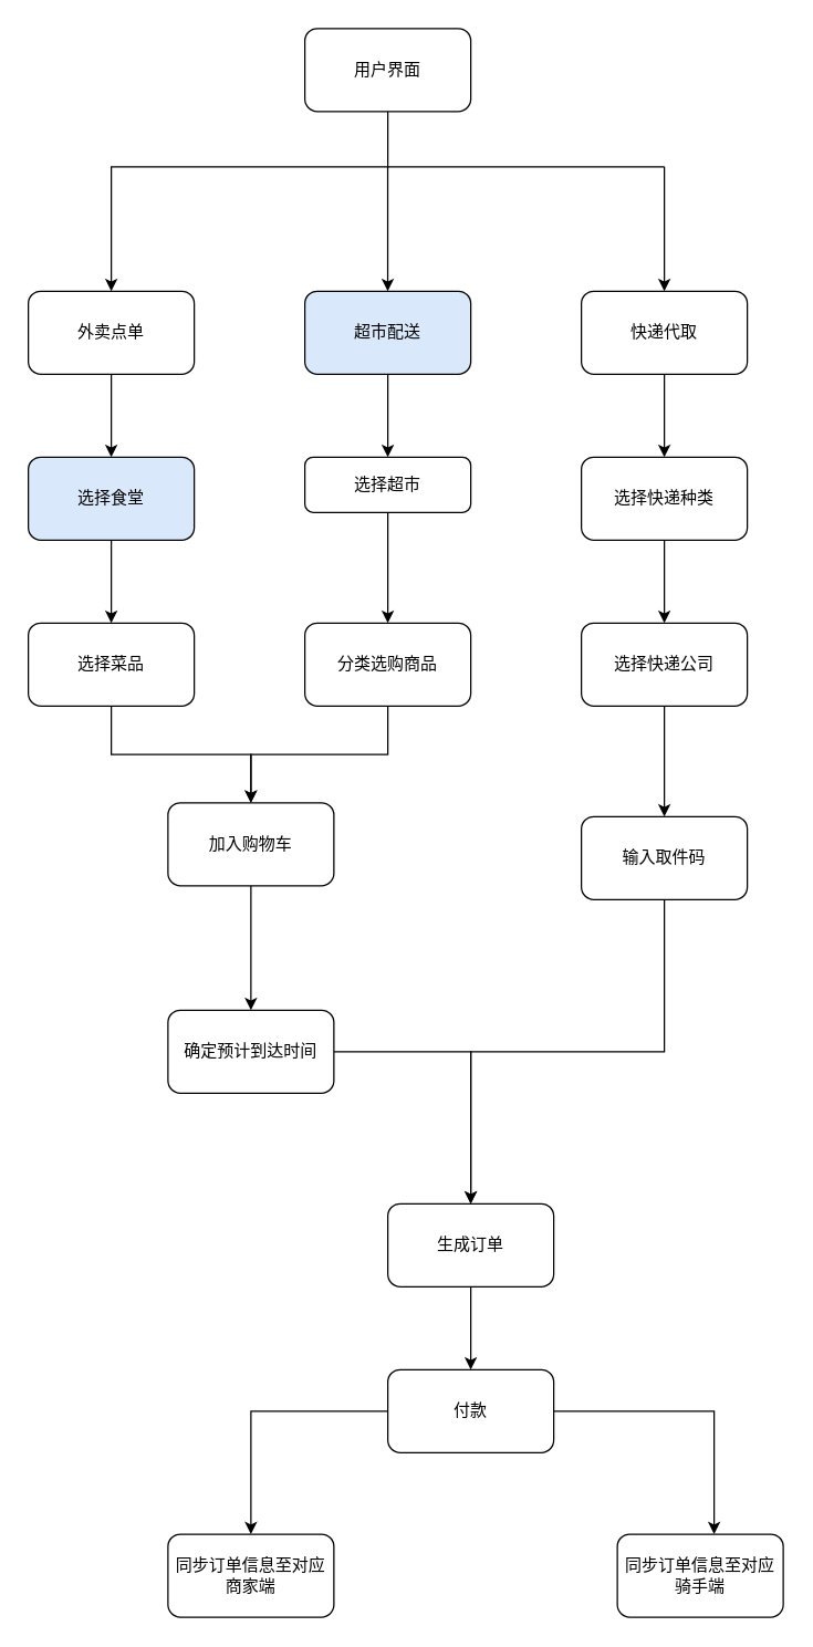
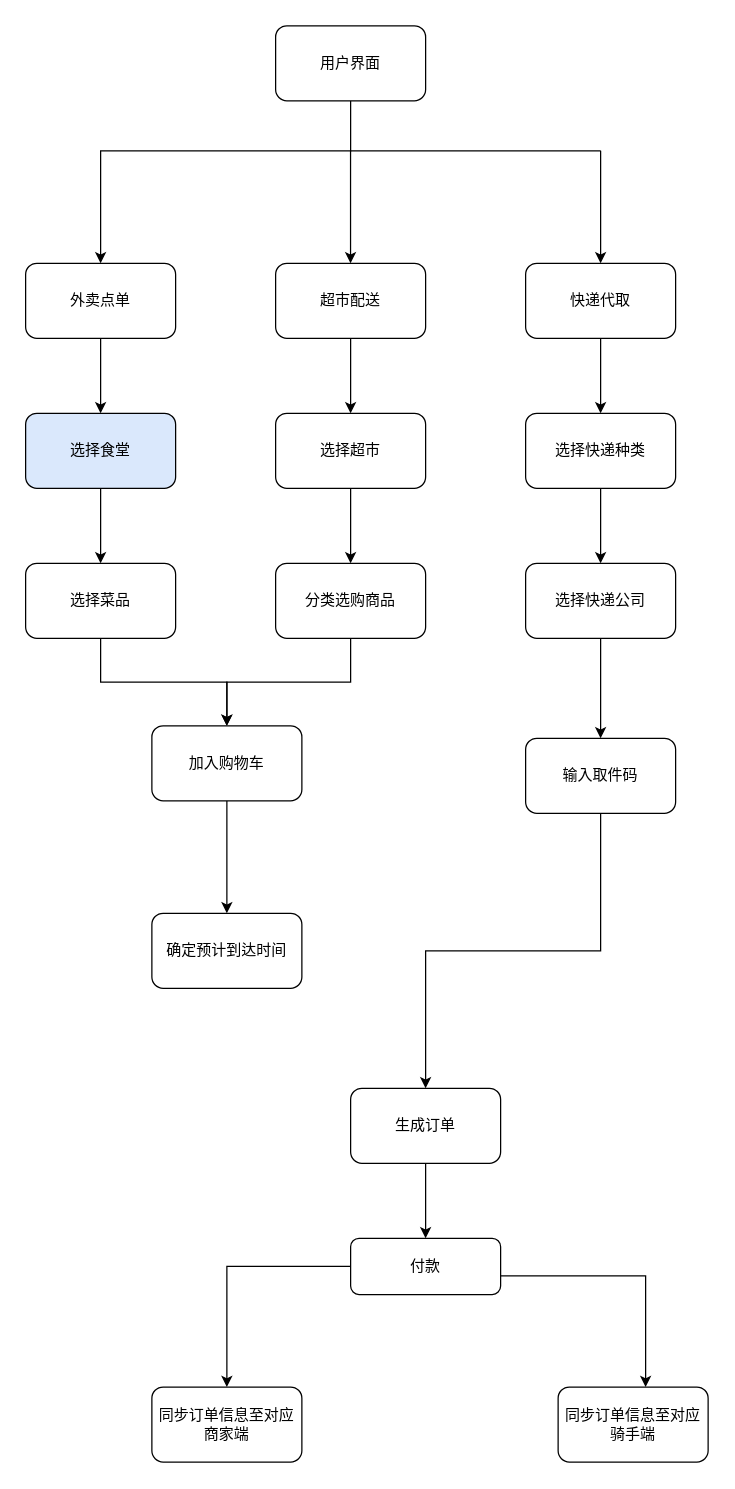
- <mxCell id="10" value="超市配送" style="rounded=1;whiteSpace=wrap;html=1;fillColor=#dae8fc;" parent="1" vertex="1"><mxGeometry x="220" y="210" width="120" height="60" as="geometry" /></mxCell>
+ <mxCell id="10" value="超市配送" style="rounded=1;whiteSpace=wrap;html=1;" parent="1" vertex="1"><mxGeometry x="220" y="210" width="120" height="60" as="geometry" /></mxCell>
- <mxCell id="20" value="选择超市" style="rounded=1;whiteSpace=wrap;html=1;" parent="1" vertex="1"><mxGeometry x="220" y="330" width="120" height="40" as="geometry" /></mxCell>
+ <mxCell id="20" value="选择超市" style="rounded=1;whiteSpace=wrap;html=1;" parent="1" vertex="1"><mxGeometry x="220" y="330" width="120" height="60" as="geometry" /></mxCell>
- <mxCell id="17" value="" style="edgeStyle=orthogonalEdgeStyle;rounded=0;orthogonalLoop=1;jettySize=auto;html=1;" parent="1" source="18" target="27" edge="1"><mxGeometry relative="1" as="geometry" /></mxCell>
- <mxCell id="30" value="付款" style="whiteSpace=wrap;html=1;rounded=1;" parent="1" vertex="1"><mxGeometry x="280" y="990" width="120" height="60" as="geometry" /></mxCell>
+ <mxCell id="30" value="付款" style="whiteSpace=wrap;html=1;rounded=1;" parent="1" vertex="1"><mxGeometry x="280" y="990" width="120" height="45" as="geometry" /></mxCell>
